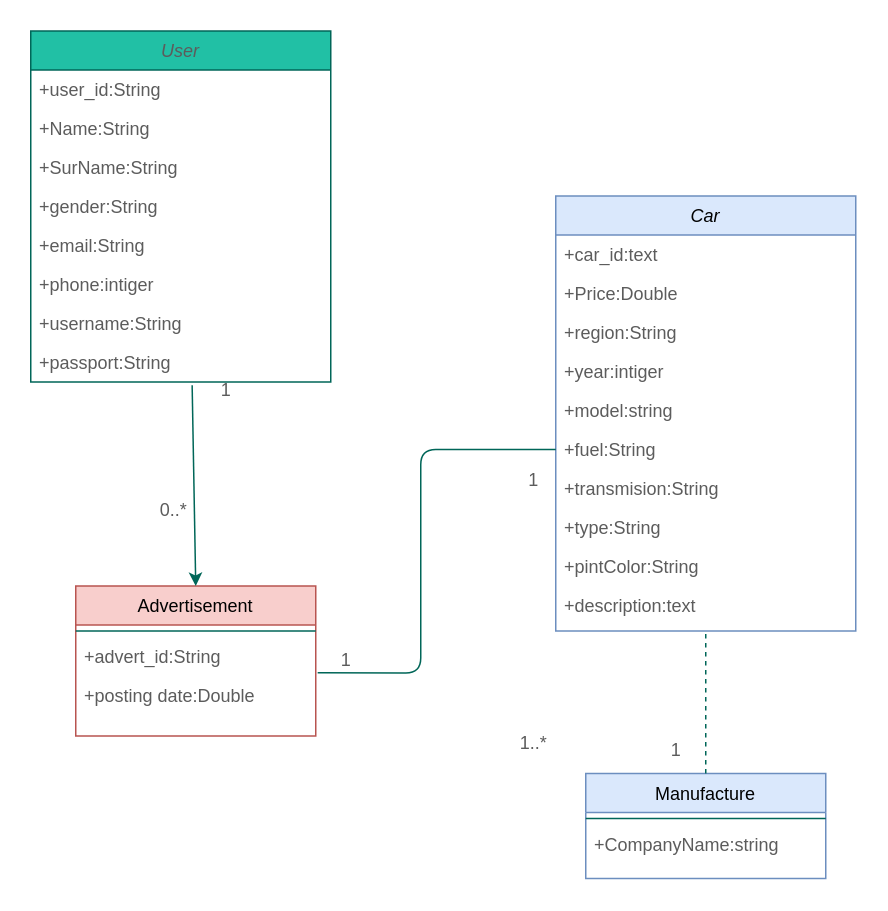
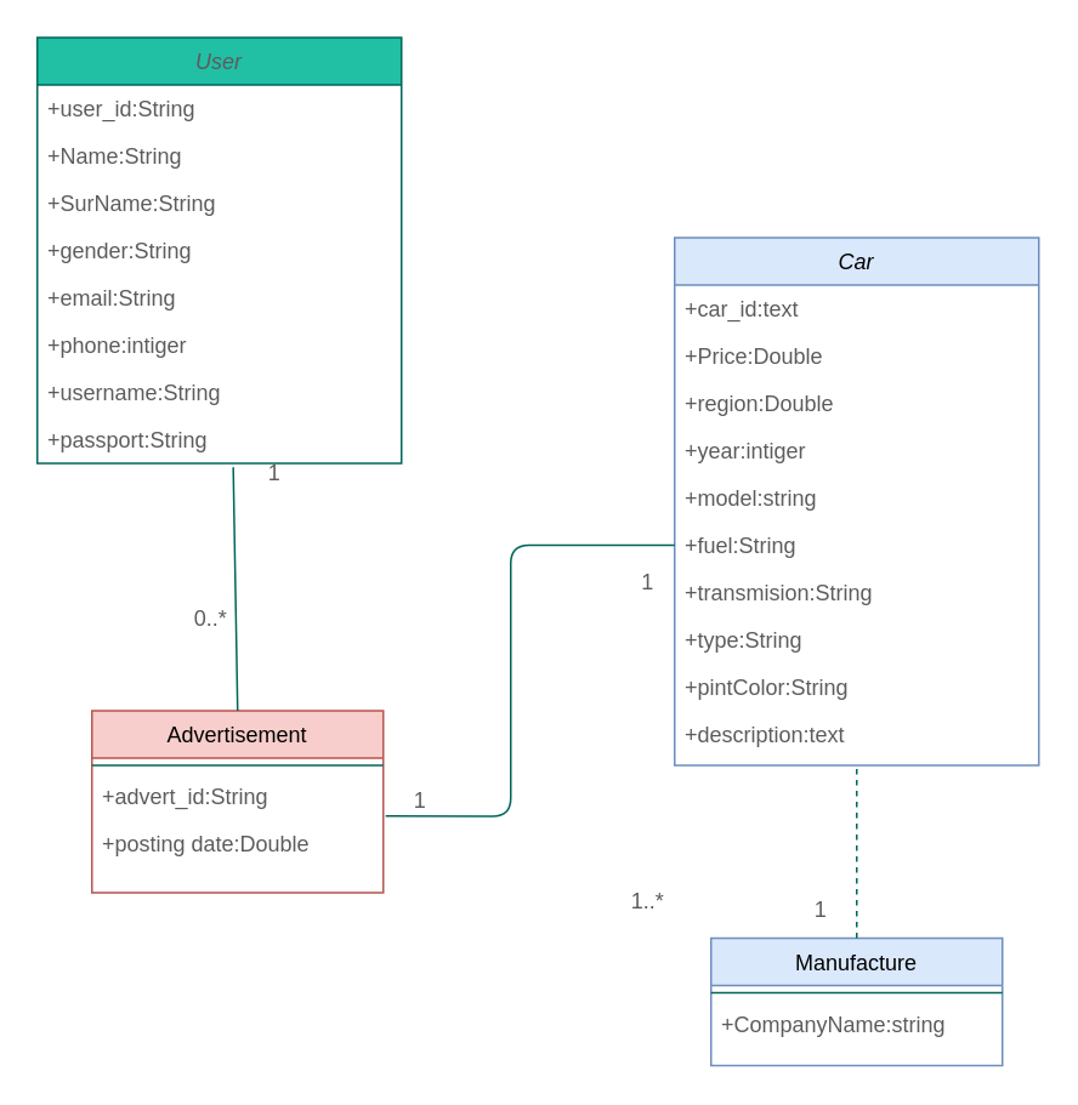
- <mxCell id="21" value="+region:String    " style="text;align=left;verticalAlign=top;spacingLeft=4;spacingRight=4;overflow=hidden;rotatable=0;points=[[0,0.5],[1,0.5]];portConstraint=eastwest;fontColor=#5C5C5C;" parent="18" vertex="1"><mxGeometry y="78" width="200" height="26" as="geometry" /></mxCell>
+ <mxCell id="21" value="+region:Double    " style="text;align=left;verticalAlign=top;spacingLeft=4;spacingRight=4;overflow=hidden;rotatable=0;points=[[0,0.5],[1,0.5]];portConstraint=eastwest;fontColor=#5C5C5C;" parent="18" vertex="1"><mxGeometry y="78" width="200" height="26" as="geometry" /></mxCell>
- <mxCell id="29" value="" style="endArrow=classic;html=1;fontColor=#5C5C5C;strokeColor=#006658;fillColor=#21C0A5;entryX=0.5;entryY=0;entryDx=0;entryDy=0;exitX=0.538;exitY=1.085;exitDx=0;exitDy=0;exitPerimeter=0;" parent="1" target="11" edge="1" source="10"><mxGeometry width="50" height="50" relative="1" as="geometry"><mxPoint x="130" y="270" as="sourcePoint" /><mxPoint x="314" y="200" as="targetPoint" /></mxGeometry></mxCell>
+ <mxCell id="29" value="" style="endArrow=none;html=1;fontColor=#5C5C5C;strokeColor=#006658;fillColor=#21C0A5;entryX=0.5;entryY=0;entryDx=0;entryDy=0;exitX=0.538;exitY=1.085;exitDx=0;exitDy=0;exitPerimeter=0;" parent="1" target="11" edge="1" source="10"><mxGeometry width="50" height="50" relative="1" as="geometry"><mxPoint x="130" y="270" as="sourcePoint" /><mxPoint x="314" y="200" as="targetPoint" /></mxGeometry></mxCell>
